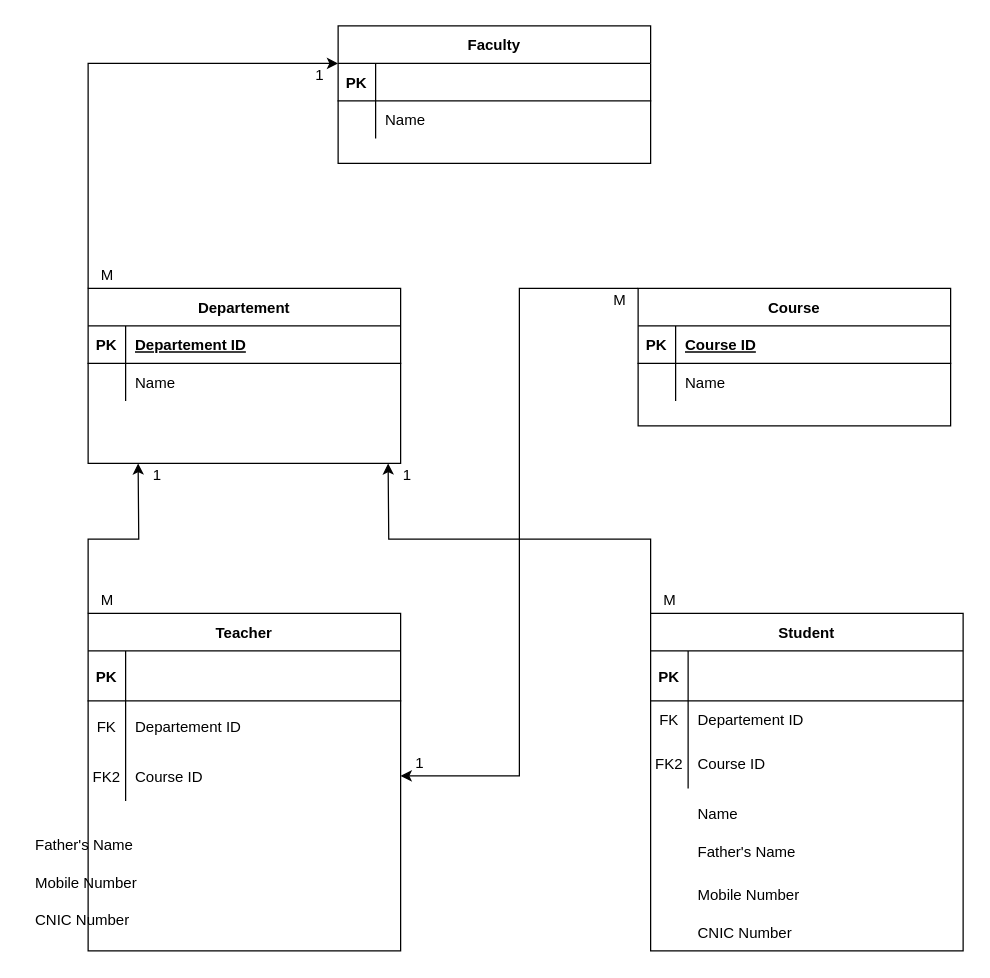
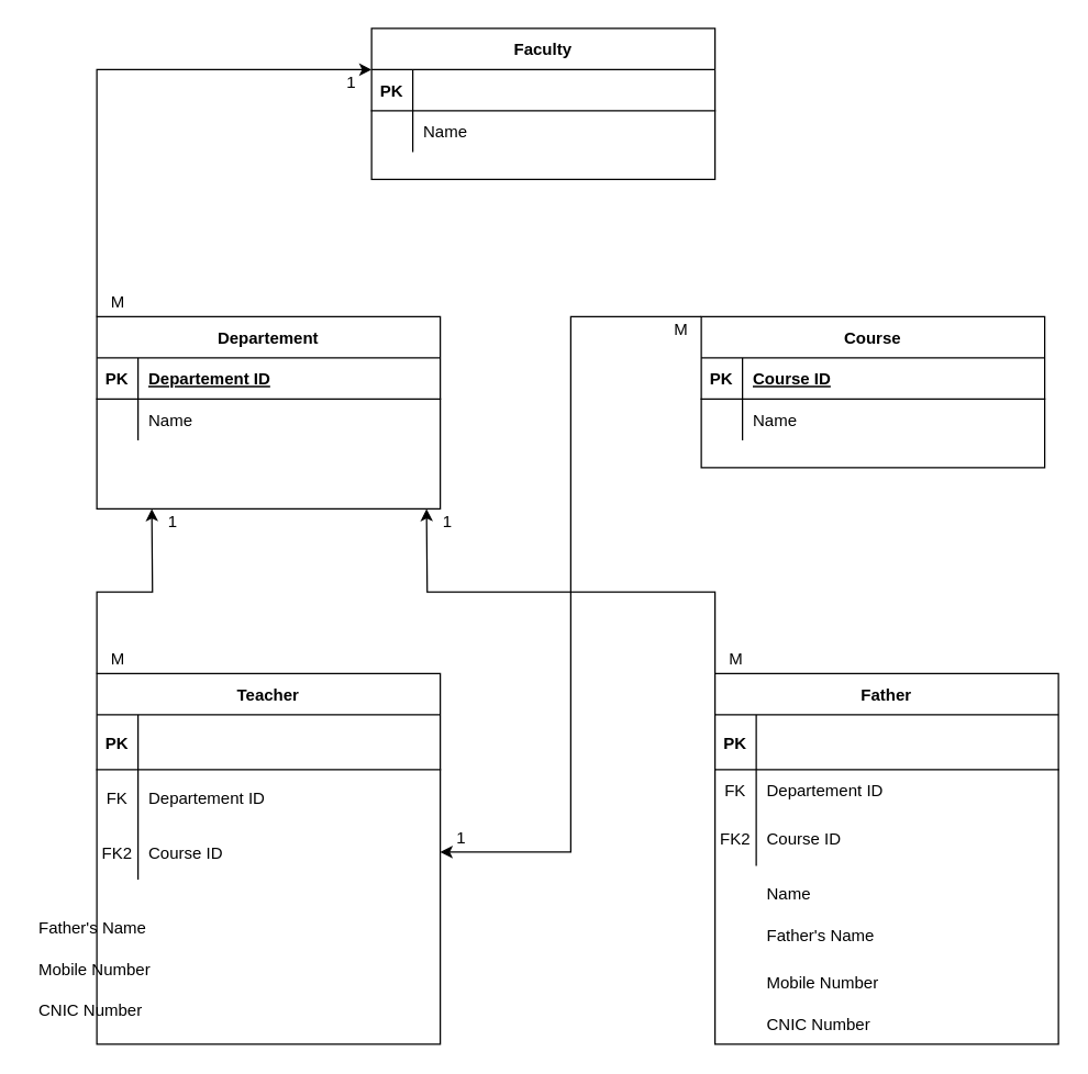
- <mxCell id="29" value="Student" style="shape=table;startSize=30;container=1;collapsible=1;childLayout=tableLayout;fixedRows=1;rowLines=0;fontStyle=1;align=center;resizeLast=1;" vertex="1" parent="1"><mxGeometry x="520" y="490" width="250" height="270" as="geometry" /></mxCell>
+ <mxCell id="29" value="Father" style="shape=table;startSize=30;container=1;collapsible=1;childLayout=tableLayout;fixedRows=1;rowLines=0;fontStyle=1;align=center;resizeLast=1;" vertex="1" parent="1"><mxGeometry x="520" y="490" width="250" height="270" as="geometry" /></mxCell>
